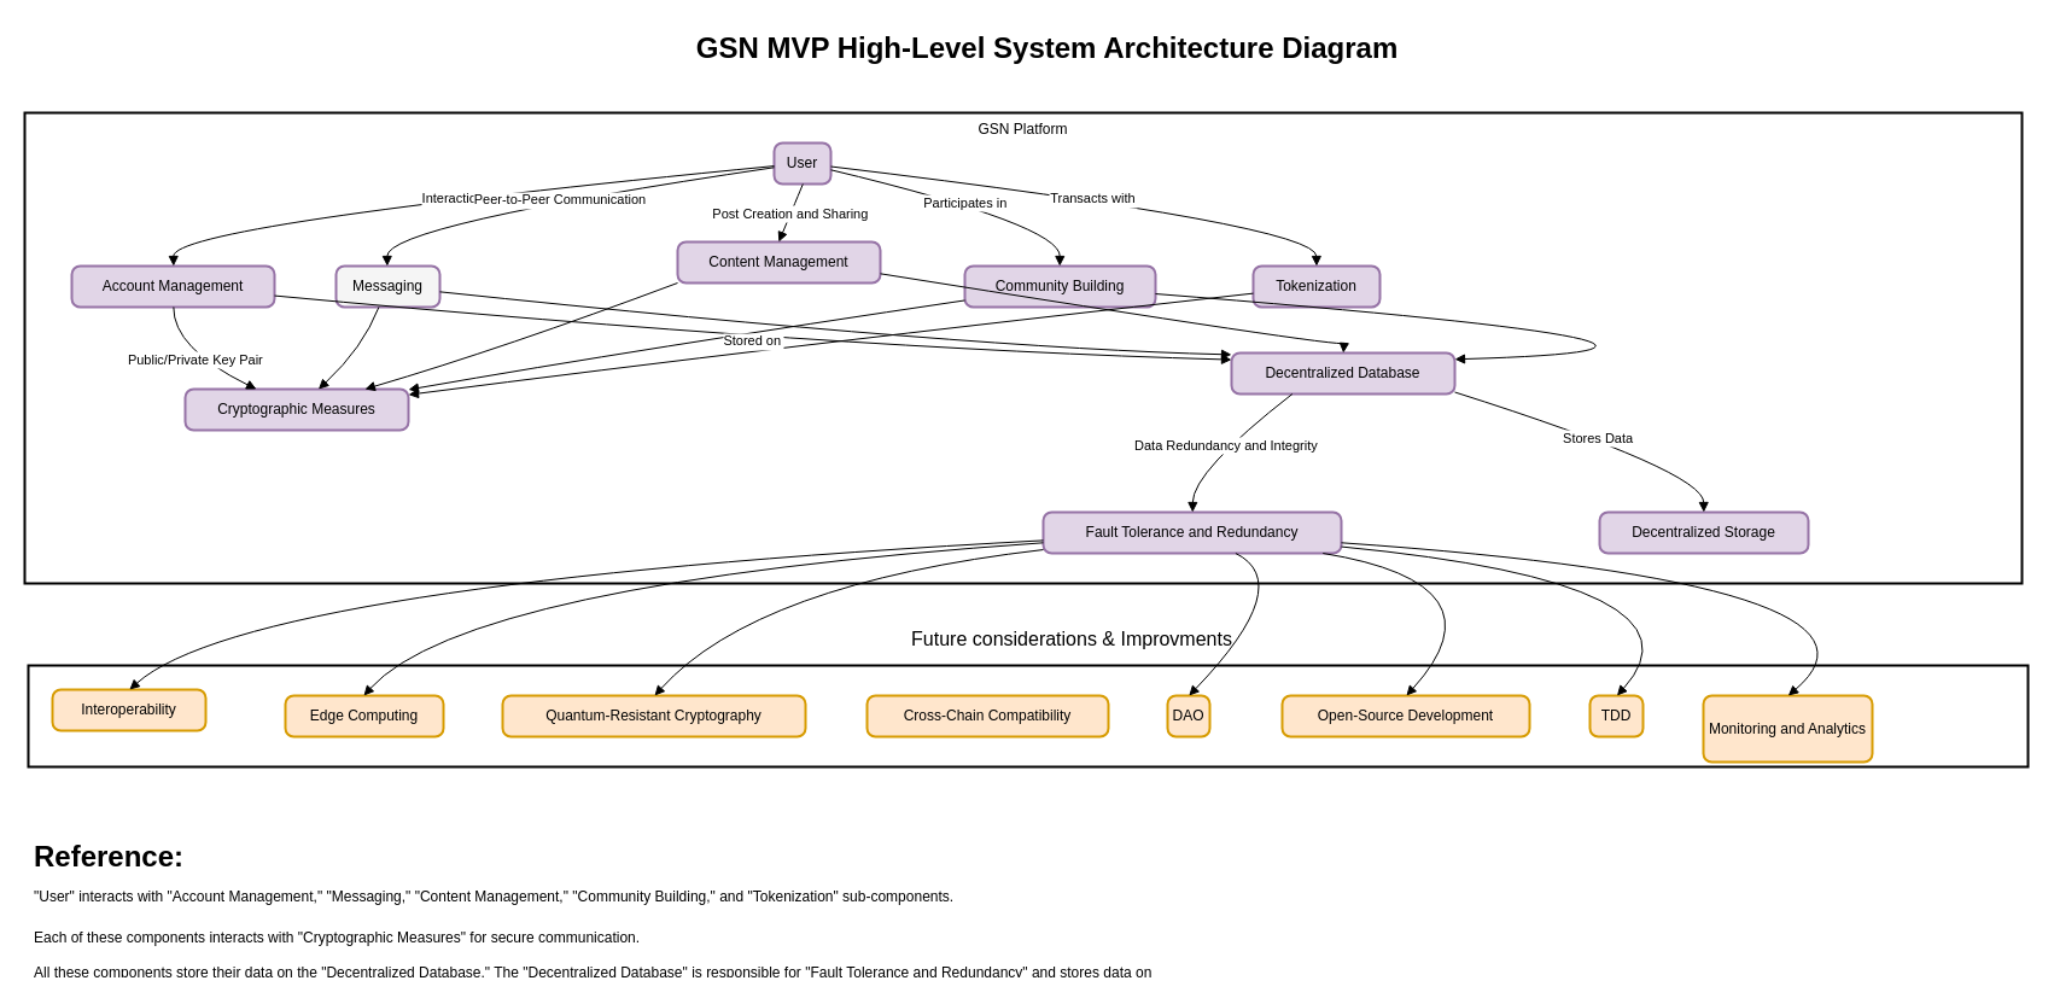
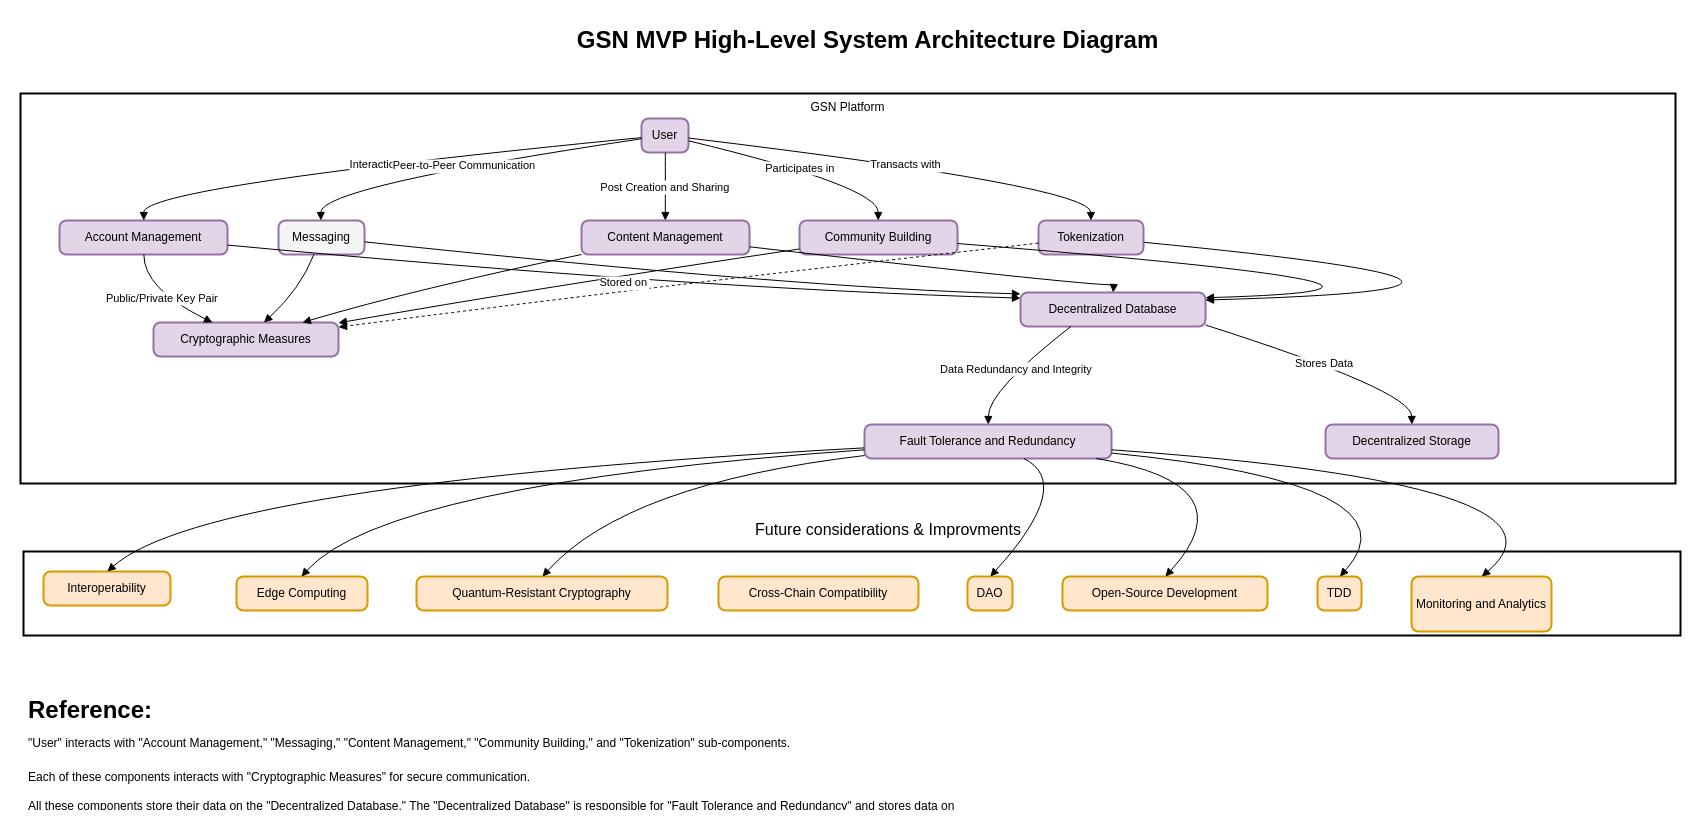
- <mxCell id="16" value="Content Management" style="rounded=1;absoluteArcSize=1;arcSize=14;whiteSpace=wrap;strokeWidth=2;shadow=0;fillColor=#e1d5e7;strokeColor=#9673a6;" vertex="1" parent="1"><mxGeometry x="561" y="200" width="168" height="34" as="geometry" /></mxCell>
+ <mxCell id="16" value="Content Management" style="rounded=1;absoluteArcSize=1;arcSize=14;whiteSpace=wrap;strokeWidth=2;shadow=0;fillColor=#e1d5e7;strokeColor=#9673a6;" vertex="1" parent="1"><mxGeometry x="581" y="220" width="168" height="34" as="geometry" /></mxCell>
+ <mxCell id="36" value="" style="curved=1;startArrow=none;endArrow=block;exitX=1.001;exitY=0.641;entryX=1.001;entryY=0.22;rounded=0;shadow=0;" edge="1" parent="1" source="18" target="19"><mxGeometry relative="1" as="geometry"><Array as="points"><mxPoint x="1622" y="288" /></Array></mxGeometry></mxCell>
- <mxCell id="31" value="" style="curved=1;startArrow=none;endArrow=block;exitX=-0.001;exitY=0.666;entryX=1.001;entryY=0.136;rounded=0;shadow=0;" edge="1" parent="1" source="18" target="14"><mxGeometry relative="1" as="geometry"><Array as="points"><mxPoint x="635" y="288" /></Array></mxGeometry></mxCell>
+ <mxCell id="31" value="" style="curved=1;startArrow=none;endArrow=block;exitX=-0.001;exitY=0.666;entryX=1.001;entryY=0.136;rounded=0;shadow=0;dashed=1;" edge="1" parent="1" source="18" target="14"><mxGeometry relative="1" as="geometry"><Array as="points"><mxPoint x="635" y="288" /></Array></mxGeometry></mxCell>
- <mxCell id="7" value="DAO" style="rounded=1;absoluteArcSize=1;arcSize=14;whiteSpace=wrap;strokeWidth=2;shadow=0;fillColor=#ffe6cc;strokeColor=#d79b00;" vertex="1" parent="1"><mxGeometry x="967" y="576" width="35" height="34" as="geometry" /></mxCell>
+ <mxCell id="7" value="DAO" style="rounded=1;absoluteArcSize=1;arcSize=14;whiteSpace=wrap;strokeWidth=2;shadow=0;fillColor=#ffe6cc;strokeColor=#d79b00;" vertex="1" parent="1"><mxGeometry x="967" y="576" width="45" height="34" as="geometry" /></mxCell>
